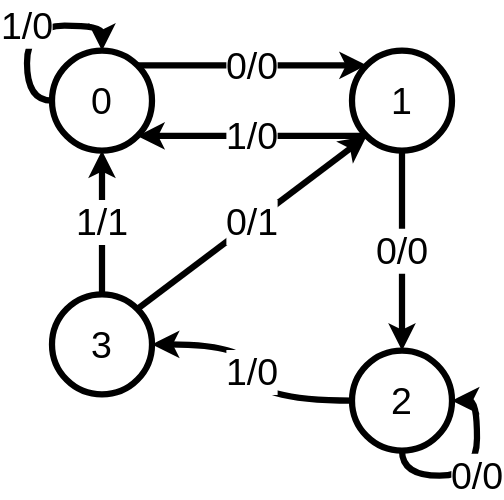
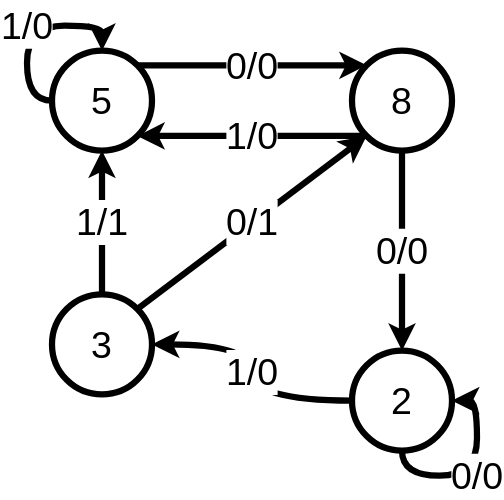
- <mxCell id="12" value="0" style="ellipse;whiteSpace=wrap;html=1;aspect=fixed;fontSize=30;strokeWidth=5;rounded=1;fillColor=none;strokeColor=#000000;fontColor=#000000;labelBackgroundColor=#ffffff;labelBorderColor=none;" vertex="1" parent="1"><mxGeometry x="40" y="40" width="80" height="80" as="geometry" /></mxCell>
+ <mxCell id="12" value="5" style="ellipse;whiteSpace=wrap;html=1;aspect=fixed;fontSize=30;strokeWidth=5;rounded=1;fillColor=none;strokeColor=#000000;fontColor=#000000;labelBackgroundColor=#ffffff;labelBorderColor=none;" vertex="1" parent="1"><mxGeometry x="40" y="40" width="80" height="80" as="geometry" /></mxCell>
- <mxCell id="9" value="1" style="ellipse;whiteSpace=wrap;html=1;aspect=fixed;fontSize=30;strokeWidth=5;rounded=1;fillColor=none;strokeColor=#000000;fontColor=#000000;labelBackgroundColor=#ffffff;labelBorderColor=none;" vertex="1" parent="1"><mxGeometry x="280" y="40" width="80" height="80" as="geometry" /></mxCell>
+ <mxCell id="9" value="8" style="ellipse;whiteSpace=wrap;html=1;aspect=fixed;fontSize=30;strokeWidth=5;rounded=1;fillColor=none;strokeColor=#000000;fontColor=#000000;labelBackgroundColor=#ffffff;labelBorderColor=none;" vertex="1" parent="1"><mxGeometry x="280" y="40" width="80" height="80" as="geometry" /></mxCell>
